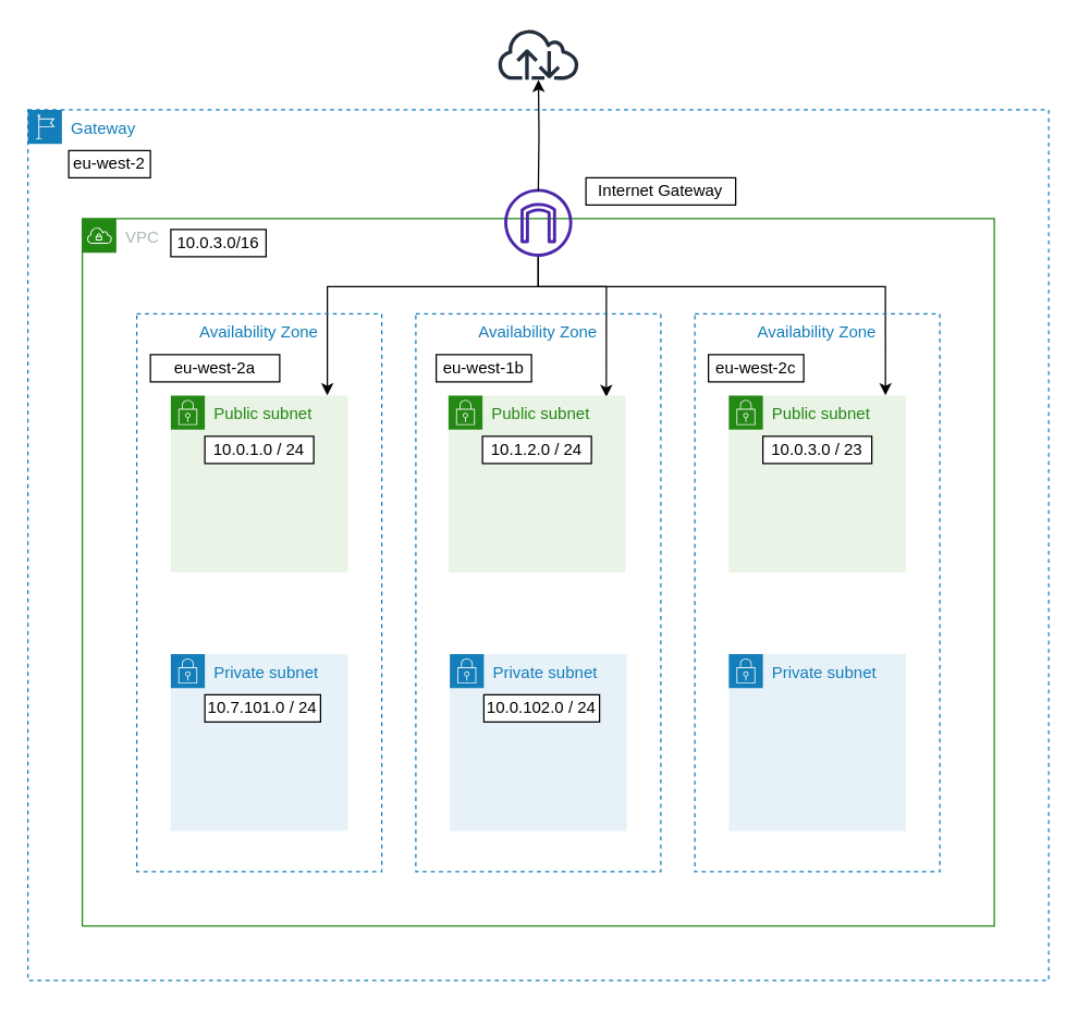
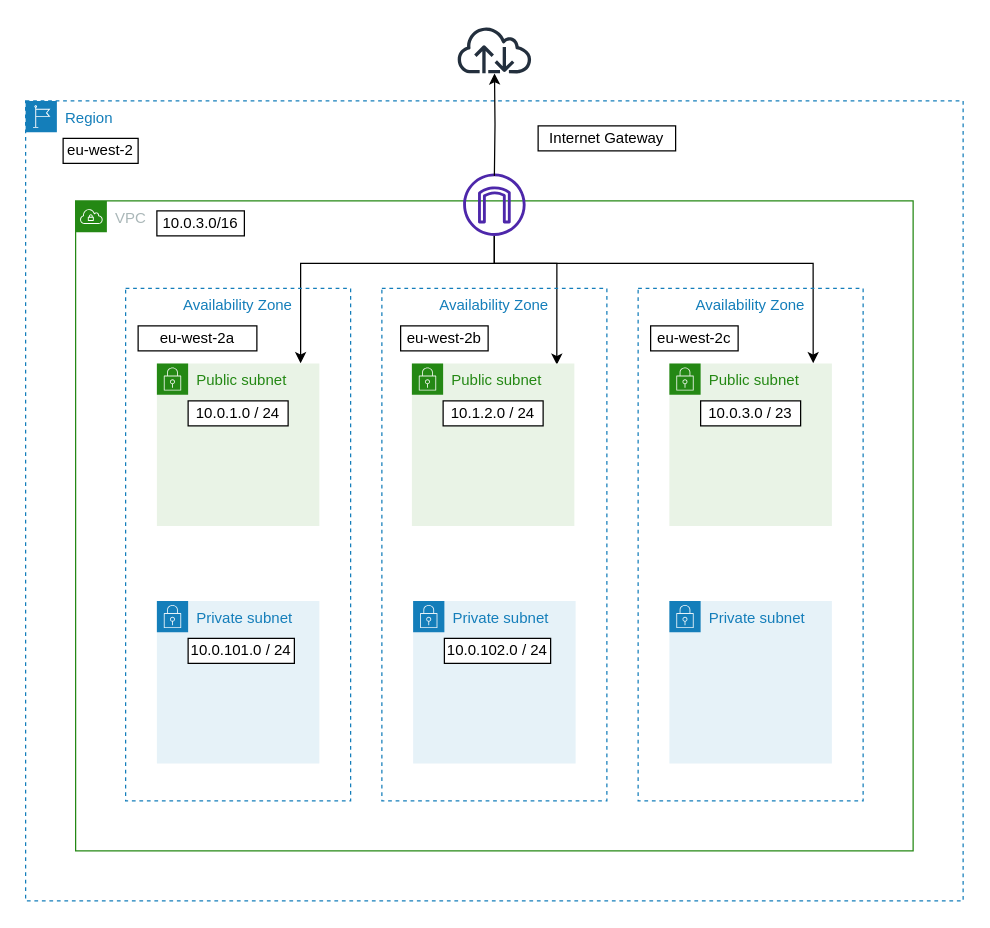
- <mxCell id="2" value="Gateway" style="points=[[0,0],[0.25,0],[0.5,0],[0.75,0],[1,0],[1,0.25],[1,0.5],[1,0.75],[1,1],[0.75,1],[0.5,1],[0.25,1],[0,1],[0,0.75],[0,0.5],[0,0.25]];outlineConnect=0;gradientColor=none;html=1;whiteSpace=wrap;fontSize=12;fontStyle=0;container=1;pointerEvents=0;collapsible=0;recursiveResize=0;shape=mxgraph.aws4.group;grIcon=mxgraph.aws4.group_region;strokeColor=#147EBA;fillColor=none;verticalAlign=top;align=left;spacingLeft=30;fontColor=#147EBA;dashed=1;" parent="1" vertex="1"><mxGeometry x="20" y="80" width="750" height="640" as="geometry" /></mxCell>
+ <mxCell id="2" value="Region" style="points=[[0,0],[0.25,0],[0.5,0],[0.75,0],[1,0],[1,0.25],[1,0.5],[1,0.75],[1,1],[0.75,1],[0.5,1],[0.25,1],[0,1],[0,0.75],[0,0.5],[0,0.25]];outlineConnect=0;gradientColor=none;html=1;whiteSpace=wrap;fontSize=12;fontStyle=0;container=1;pointerEvents=0;collapsible=0;recursiveResize=0;shape=mxgraph.aws4.group;grIcon=mxgraph.aws4.group_region;strokeColor=#147EBA;fillColor=none;verticalAlign=top;align=left;spacingLeft=30;fontColor=#147EBA;dashed=1;" parent="1" vertex="1"><mxGeometry x="20" y="80" width="750" height="640" as="geometry" /></mxCell>
- <mxCell id="4" value="Internet Gateway" style="whiteSpace=wrap;html=1;" parent="2" vertex="1"><mxGeometry x="410" y="50" width="110" height="20" as="geometry" /></mxCell>
+ <mxCell id="4" value="Internet Gateway" style="whiteSpace=wrap;html=1;" parent="2" vertex="1"><mxGeometry x="410" y="20" width="110" height="20" as="geometry" /></mxCell>
- <mxCell id="13" value="eu-west-1b" style="whiteSpace=wrap;html=1;" parent="5" vertex="1"><mxGeometry x="260" y="100" width="70" height="20" as="geometry" /></mxCell>
+ <mxCell id="13" value="eu-west-2b" style="whiteSpace=wrap;html=1;" parent="5" vertex="1"><mxGeometry x="260" y="100" width="70" height="20" as="geometry" /></mxCell>
- <mxCell id="22" value="10.7.101.0 / 24" style="whiteSpace=wrap;html=1;" parent="21" vertex="1"><mxGeometry x="25" y="30" width="85" height="20" as="geometry" /></mxCell>
+ <mxCell id="22" value="10.0.101.0 / 24" style="whiteSpace=wrap;html=1;" parent="21" vertex="1"><mxGeometry x="25" y="30" width="85" height="20" as="geometry" /></mxCell>
